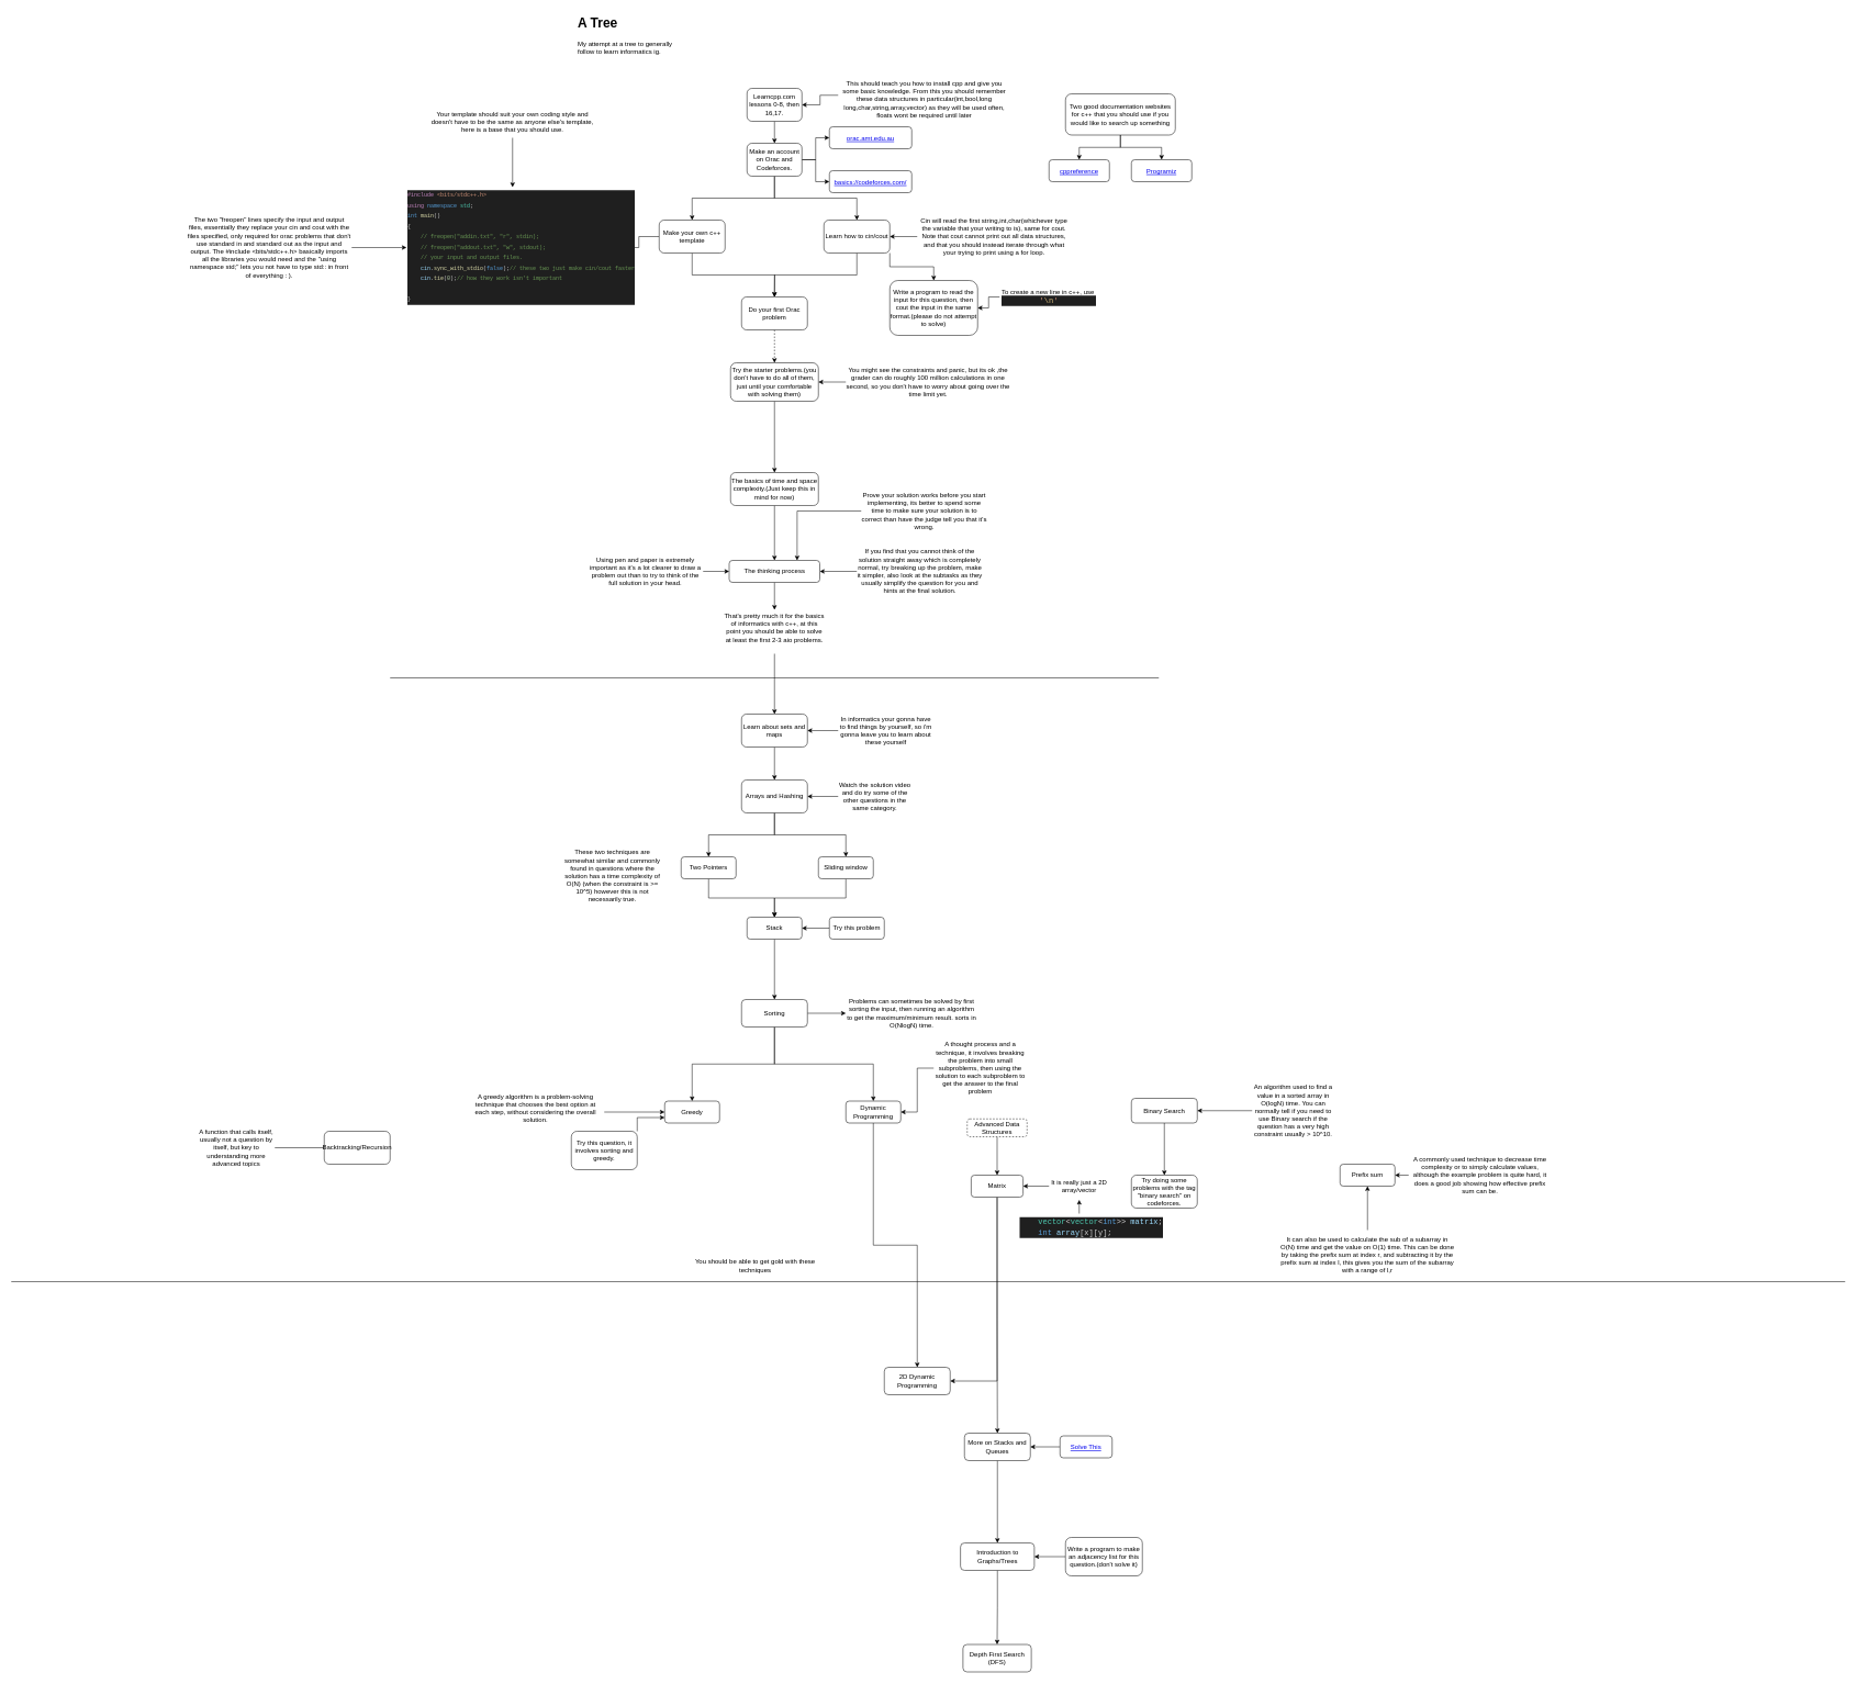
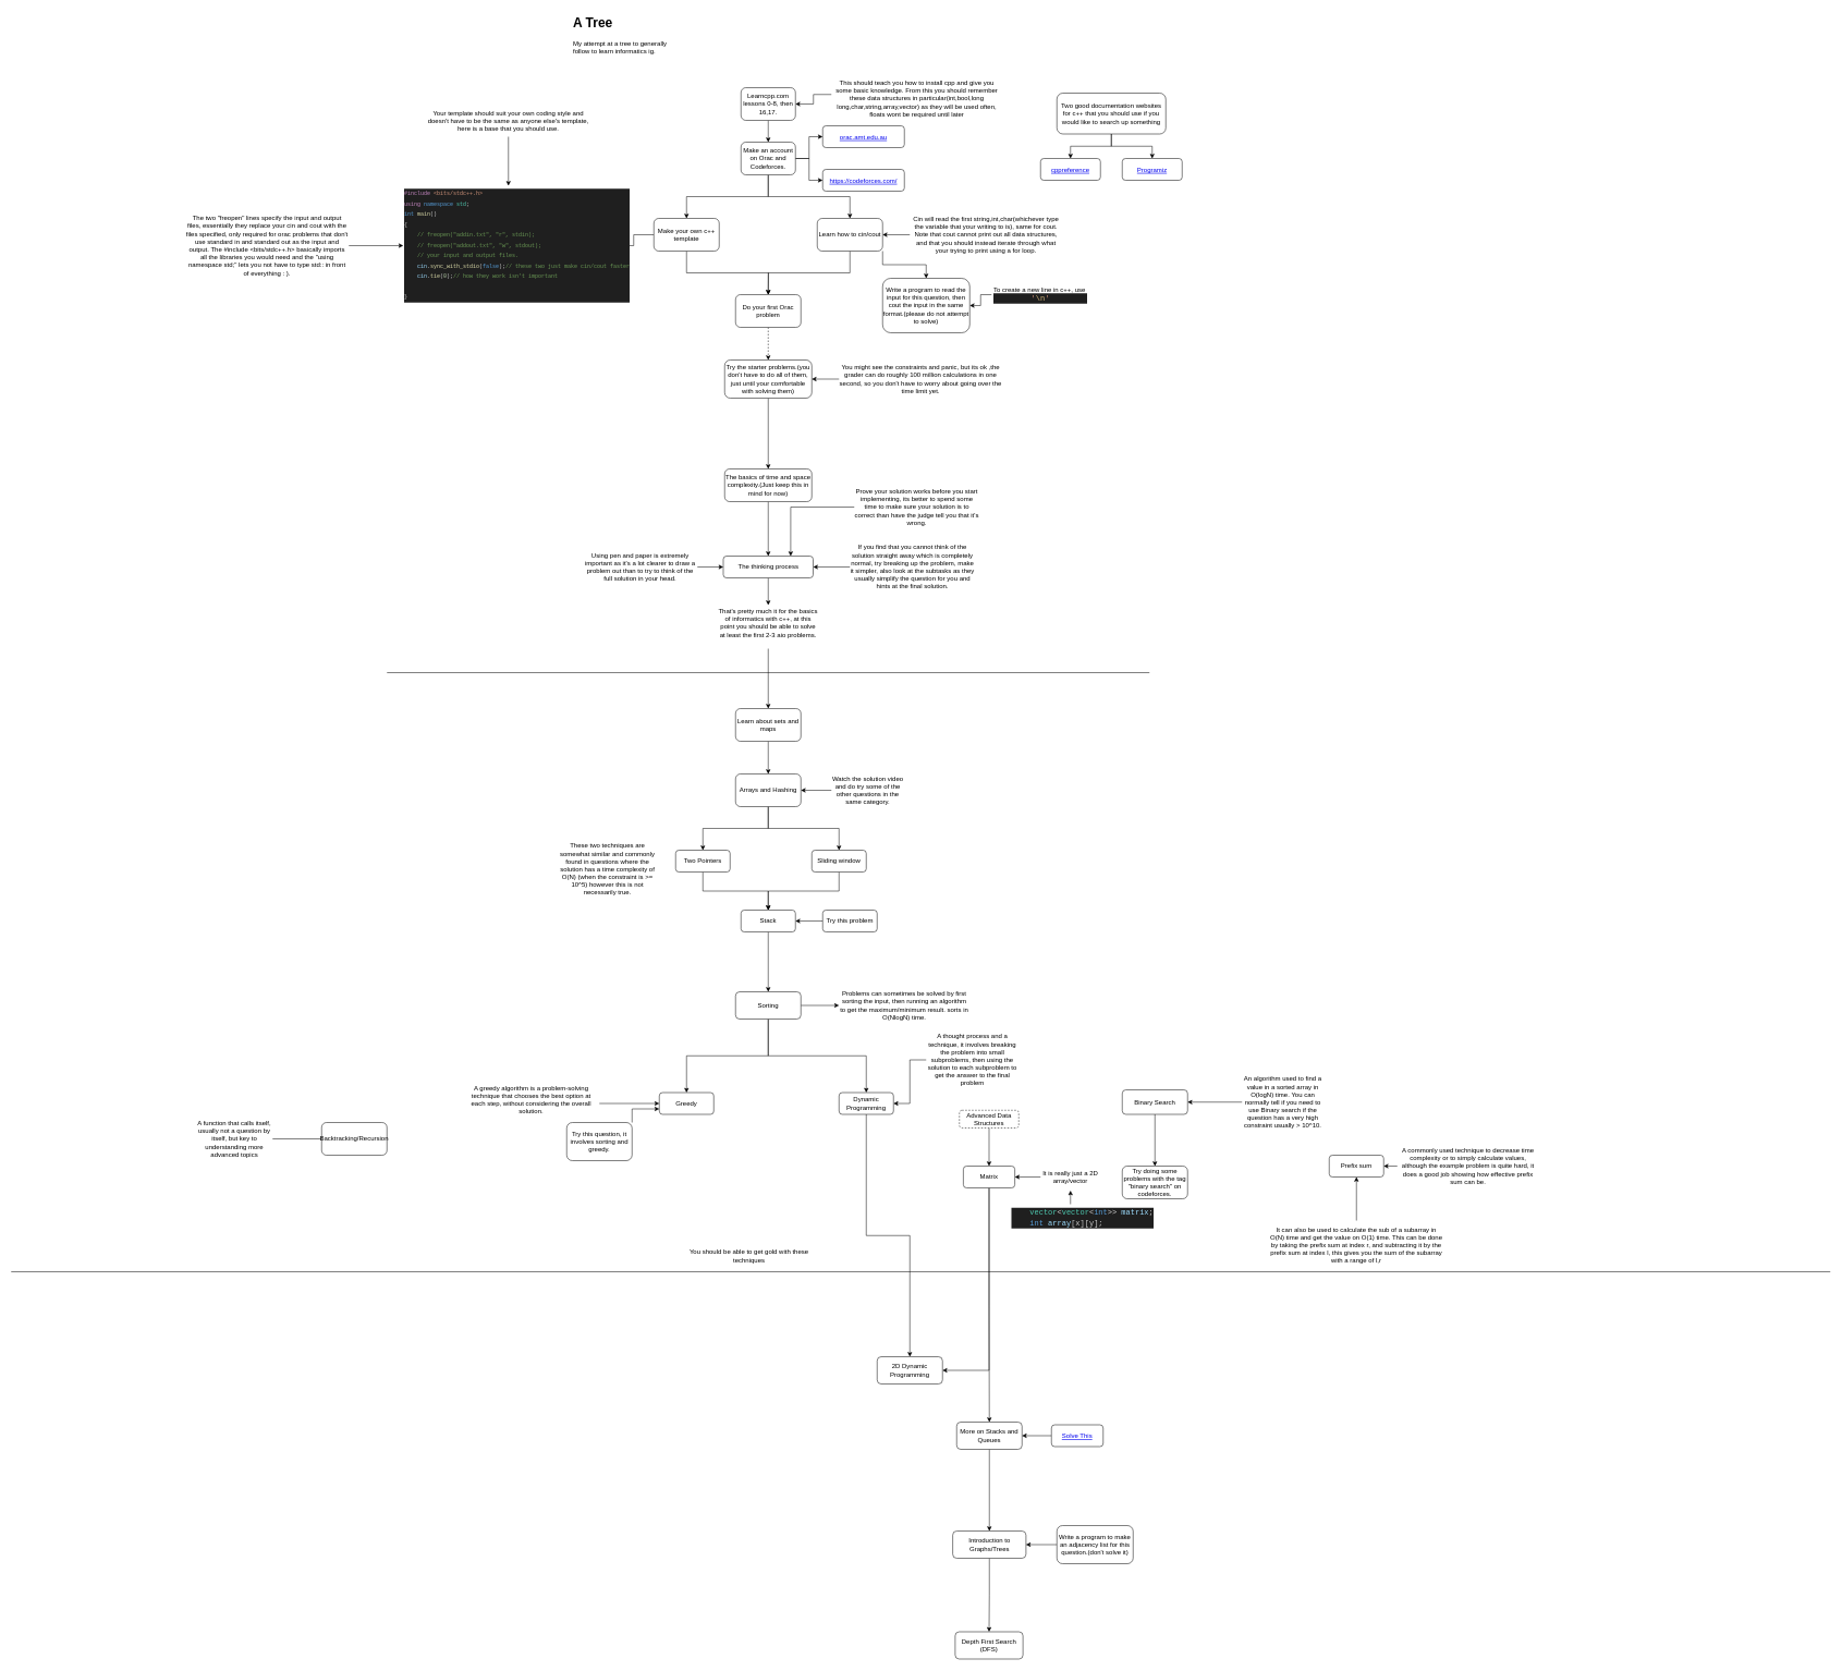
- <mxCell id="13" value="basics://codeforces.com/" style="fontColor=#0000EE;fontStyle=4;rounded=1;overflow=hidden;spacing=10;" vertex="1" parent="1"><mxGeometry x="1510" y="310" width="150" height="40" as="geometry" /></mxCell>
+ <mxCell id="13" value="https://codeforces.com/" style="fontColor=#0000EE;fontStyle=4;rounded=1;overflow=hidden;spacing=10;" vertex="1" parent="1"><mxGeometry x="1510" y="310" width="150" height="40" as="geometry" /></mxCell>
- <mxCell id="59" style="edgeStyle=orthogonalEdgeStyle;rounded=0;orthogonalLoop=1;jettySize=auto;html=1;exitX=0;exitY=0.5;exitDx=0;exitDy=0;entryX=1;entryY=0.5;entryDx=0;entryDy=0;" edge="1" parent="1" source="60" target="58"><mxGeometry relative="1" as="geometry" /></mxCell>
- <mxCell id="60" value="In informatics your gonna have to find things by yourself, so i'm gonna leave you to learn about these yourself" style="text;html=1;align=center;verticalAlign=middle;whiteSpace=wrap;rounded=0;" vertex="1" parent="1"><mxGeometry x="1526" y="1295" width="174" height="70" as="geometry" /></mxCell>
